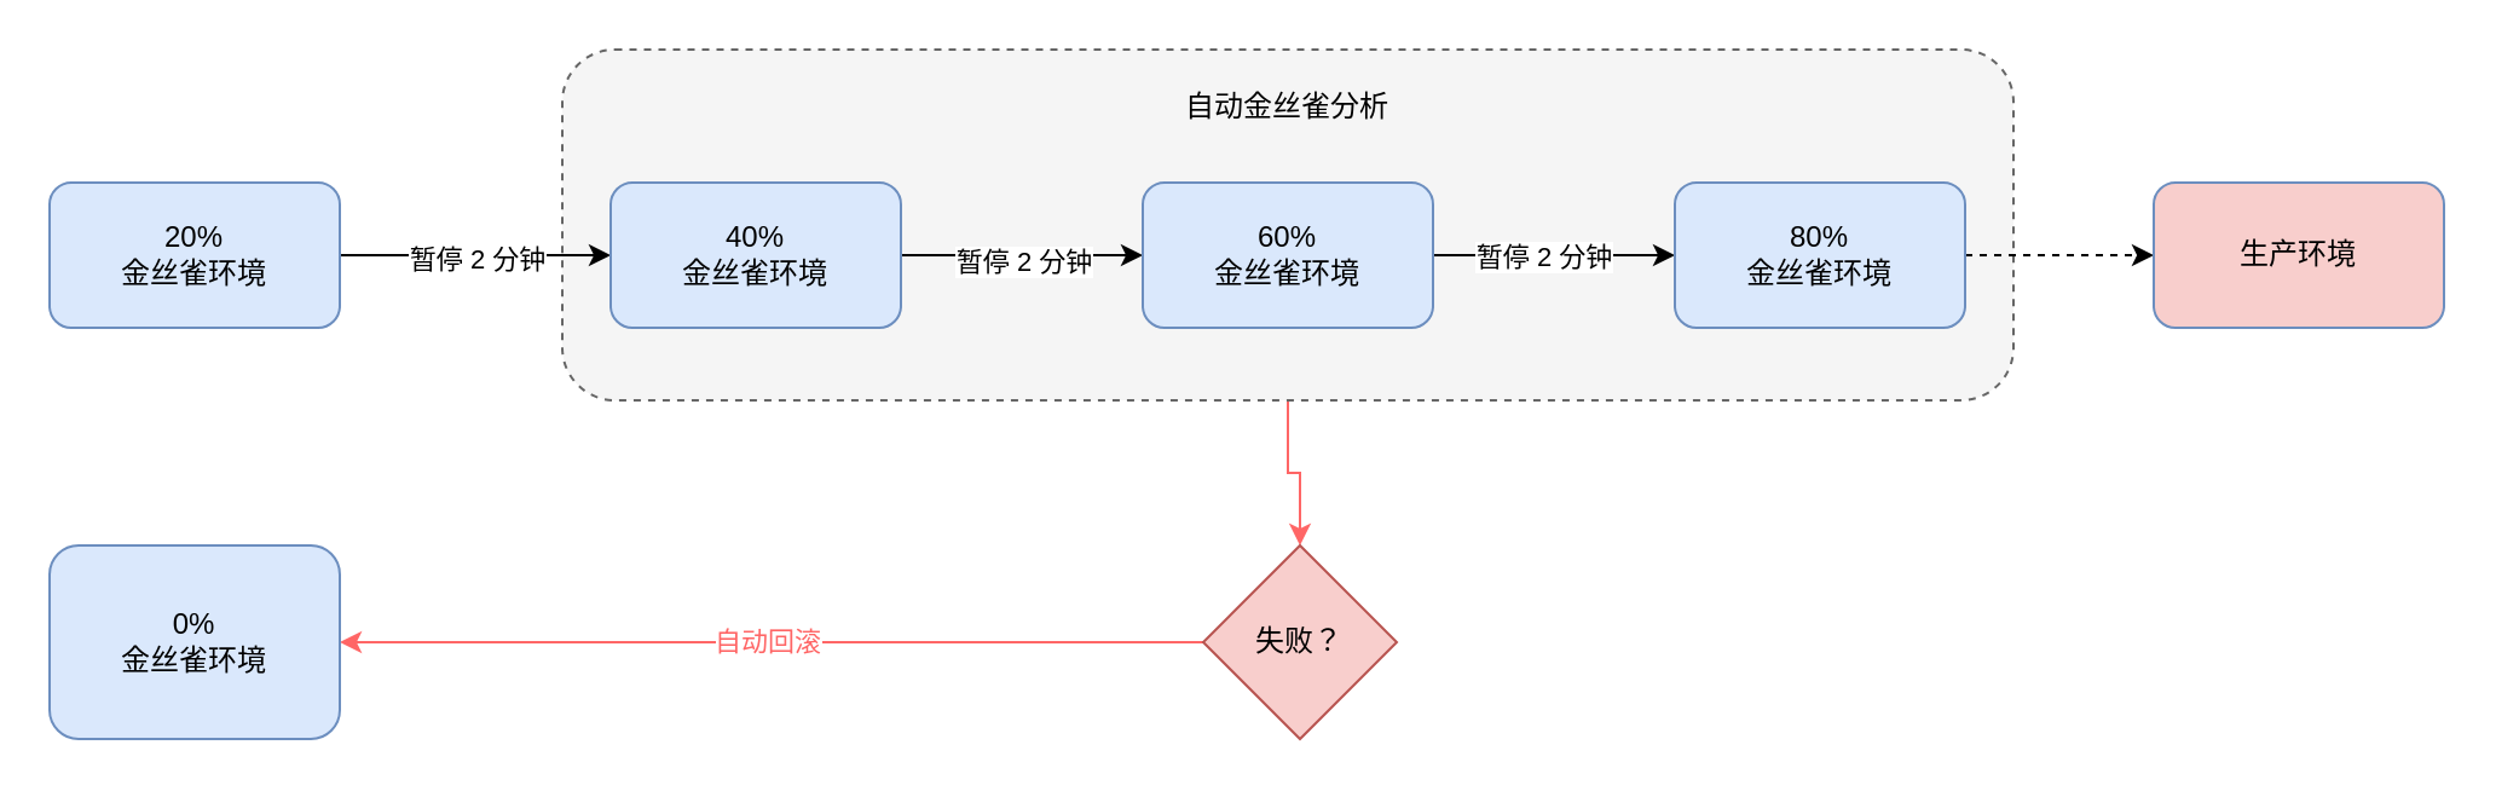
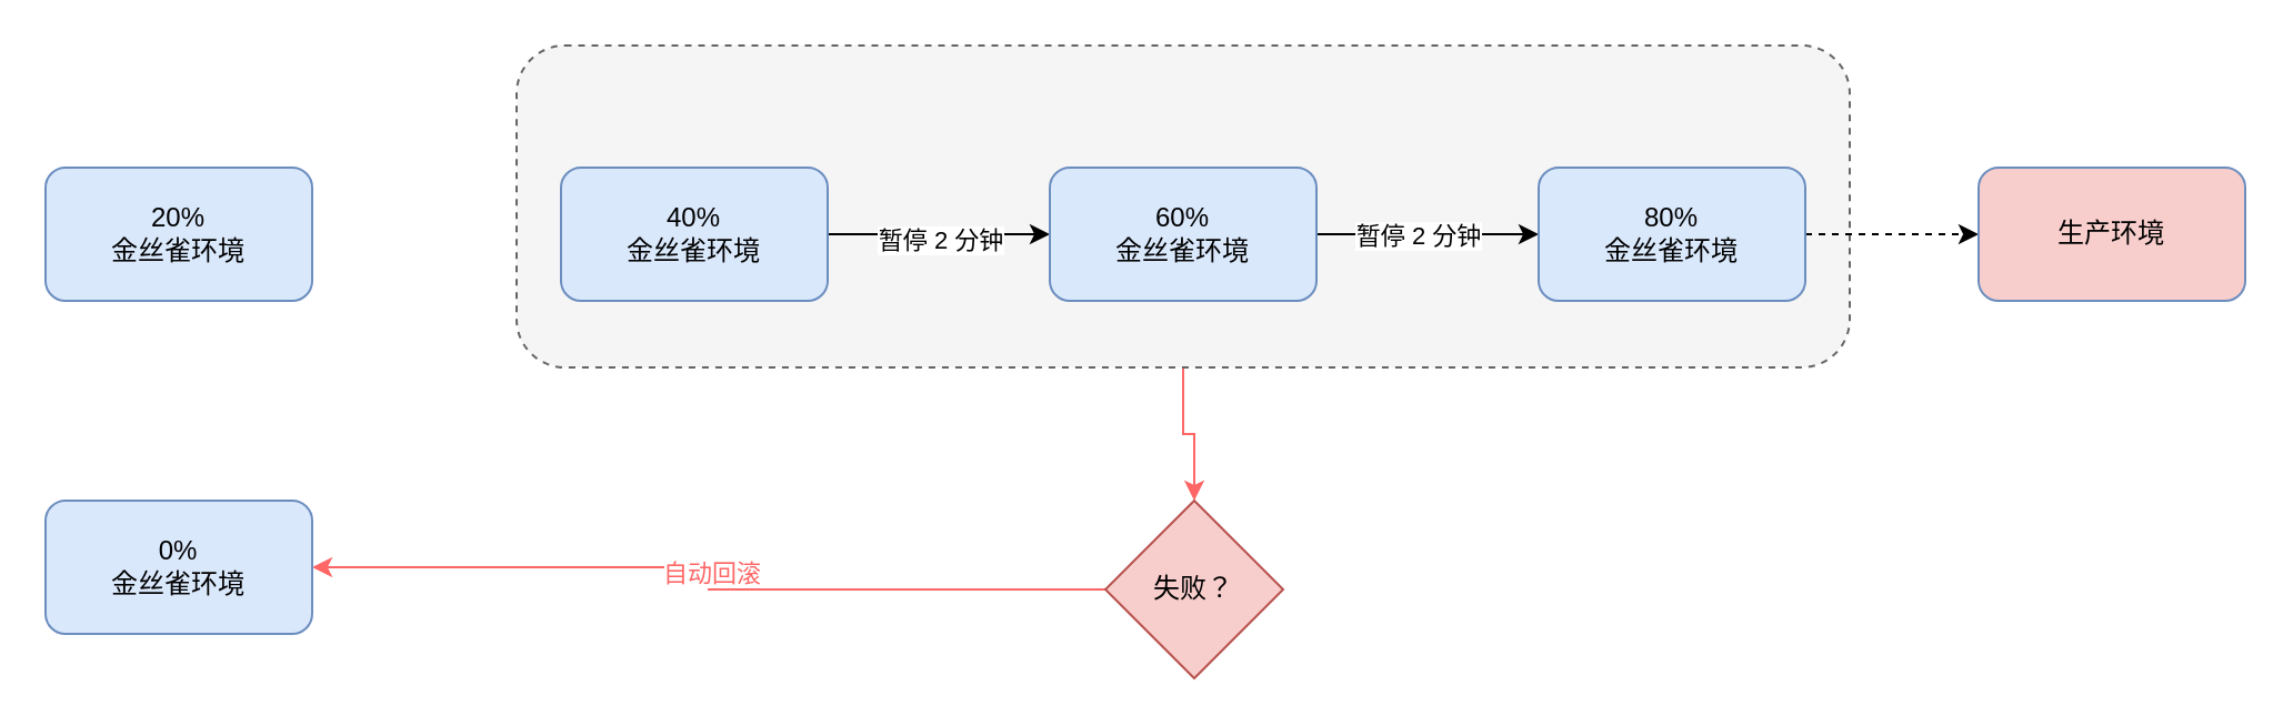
- <mxCell id="15" value="自动金丝雀分析" style="text;html=1;strokeColor=none;fillColor=none;align=center;verticalAlign=middle;whiteSpace=wrap;rounded=0;dashed=1;" vertex="1" parent="1"><mxGeometry x="487" y="29" width="90" height="30" as="geometry" /></mxCell>
- <mxCell id="4" style="edgeStyle=orthogonalEdgeStyle;rounded=0;orthogonalLoop=1;jettySize=auto;html=1;exitX=1;exitY=0.5;exitDx=0;exitDy=0;entryX=0;entryY=0.5;entryDx=0;entryDy=0;" edge="1" parent="1" source="6" target="9"><mxGeometry relative="1" as="geometry"><mxPoint x="232" y="105" as="targetPoint" /></mxGeometry></mxCell>
- <mxCell id="5" value="暂停 2 分钟" style="edgeLabel;html=1;align=center;verticalAlign=middle;resizable=0;points=[];" vertex="1" connectable="0" parent="4"><mxGeometry relative="1" as="geometry"><mxPoint y="1" as="offset" /></mxGeometry></mxCell>
- <mxCell id="19" value="0%&lt;br&gt;金丝雀环境" style="rounded=1;whiteSpace=wrap;html=1;fillColor=#dae8fc;strokeColor=#6c8ebf;" vertex="1" parent="1"><mxGeometry x="20" y="225" width="120" height="80" as="geometry" /></mxCell>
+ <mxCell id="19" value="0%&lt;br&gt;金丝雀环境" style="rounded=1;whiteSpace=wrap;html=1;fillColor=#dae8fc;strokeColor=#6c8ebf;" vertex="1" parent="1"><mxGeometry x="20" y="225" width="120" height="60" as="geometry" /></mxCell>
